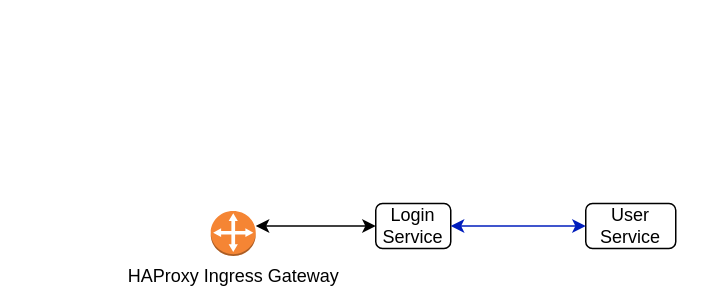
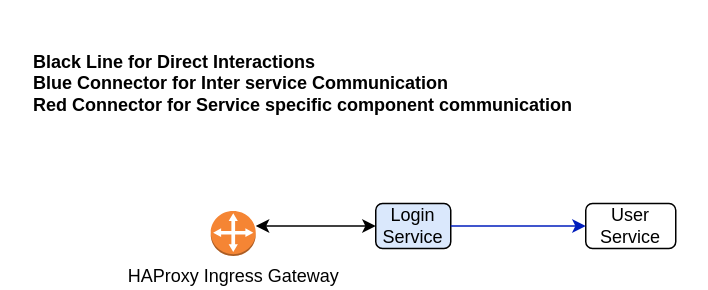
+ <mxCell id="7" value="&lt;b&gt;Black Line for Direct Interactions&lt;br&gt;Blue Connector for Inter service Communication&lt;br&gt;Red Connector for Service specific component communication&lt;/b&gt;" style="text;html=1;strokeColor=none;fillColor=none;align=left;verticalAlign=middle;whiteSpace=wrap;rounded=0;" parent="1" vertex="1"><mxGeometry x="20" y="20" width="390" height="70" as="geometry" /></mxCell>
- <mxCell id="3" value="Login Service" style="rounded=1;whiteSpace=wrap;html=1;" parent="1" vertex="1"><mxGeometry x="250" y="135" width="50" height="30" as="geometry" /></mxCell>
+ <mxCell id="3" value="Login Service" style="rounded=1;whiteSpace=wrap;html=1;fillColor=#dae8fc;" parent="1" vertex="1"><mxGeometry x="250" y="135" width="50" height="30" as="geometry" /></mxCell>
- <mxCell id="6" value="" style="endArrow=classic;startArrow=classic;html=1;entryX=1;entryY=0.5;entryDx=0;entryDy=0;exitX=0;exitY=0.5;exitDx=0;exitDy=0;fillColor=#0050ef;strokeColor=#001DBC;" parent="1" source="5" target="3" edge="1"><mxGeometry width="50" height="50" relative="1" as="geometry"><mxPoint x="250" y="135" as="sourcePoint" /><mxPoint x="300" y="85" as="targetPoint" /></mxGeometry></mxCell>
+ <mxCell id="6" value="" style="endArrow=none;startArrow=classic;html=1;entryX=1;entryY=0.5;entryDx=0;entryDy=0;exitX=0;exitY=0.5;exitDx=0;exitDy=0;fillColor=#0050ef;strokeColor=#001DBC;" parent="1" source="5" target="3" edge="1"><mxGeometry width="50" height="50" relative="1" as="geometry"><mxPoint x="250" y="135" as="sourcePoint" /><mxPoint x="300" y="85" as="targetPoint" /></mxGeometry></mxCell>
